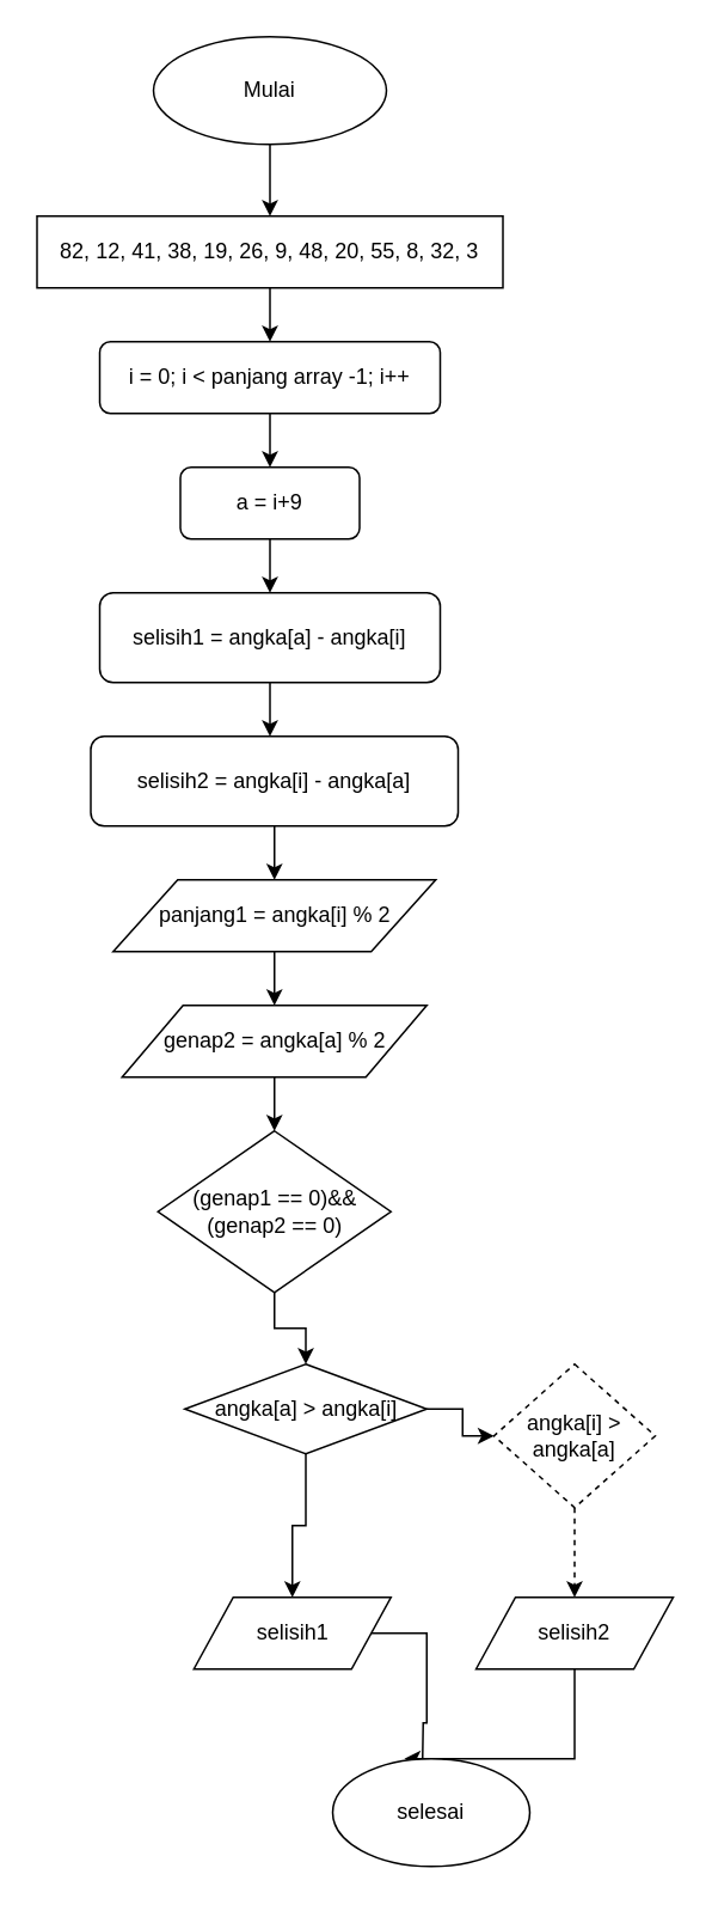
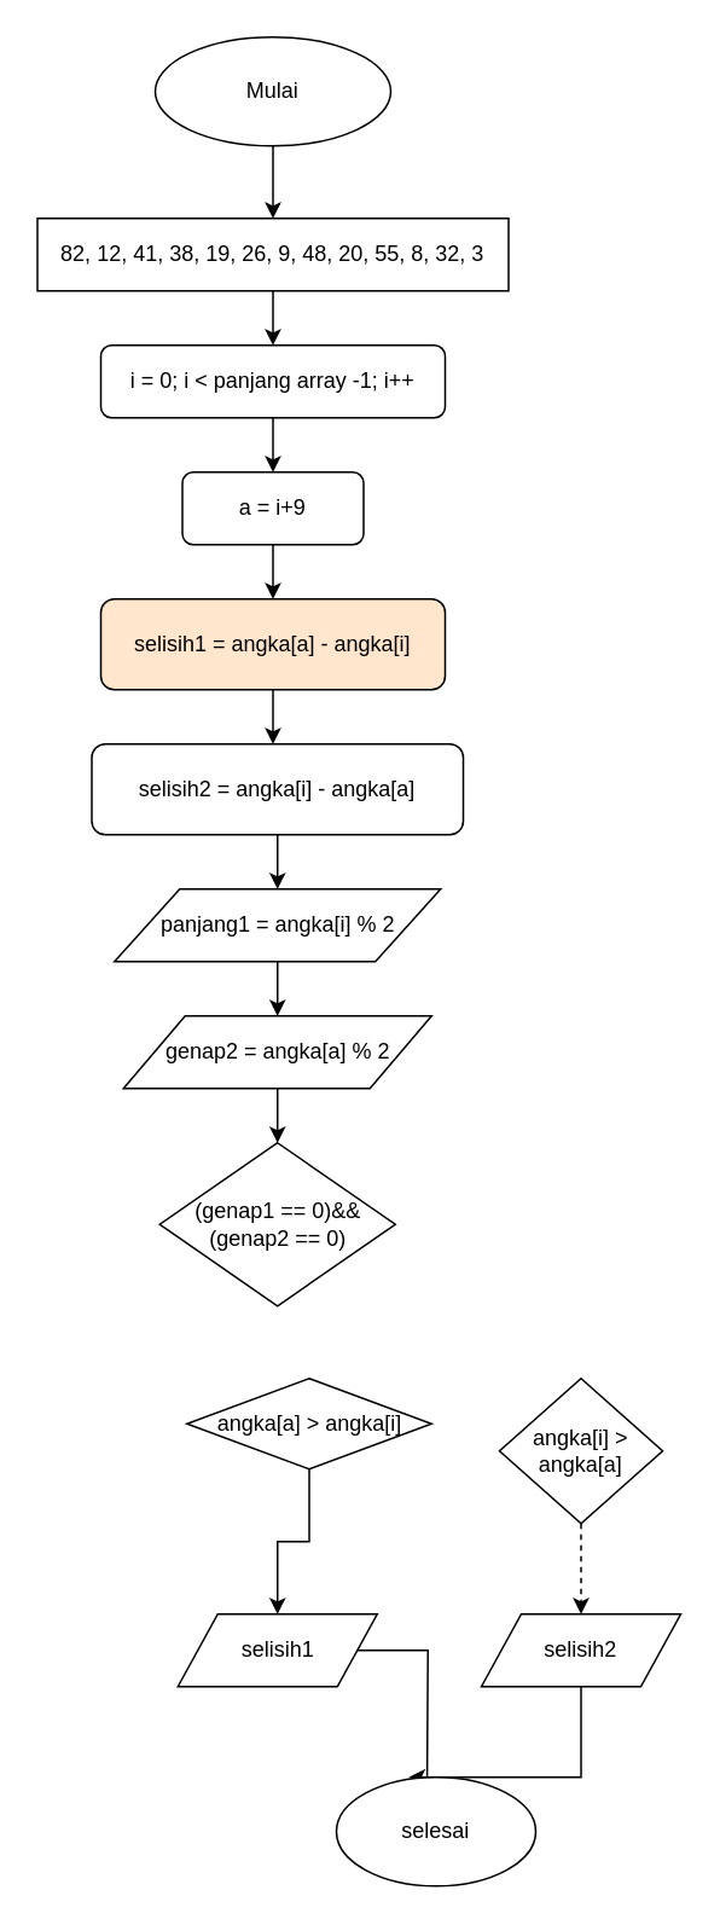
- <mxCell id="11" value="selisih1 = angka[a] - angka[i]" style="rounded=1;whiteSpace=wrap;html=1;" vertex="1" parent="1"><mxGeometry x="55" y="330" width="190" height="50" as="geometry" /></mxCell>
+ <mxCell id="11" value="selisih1 = angka[a] - angka[i]" style="rounded=1;whiteSpace=wrap;html=1;fillColor=#ffe6cc;" vertex="1" parent="1"><mxGeometry x="55" y="330" width="190" height="50" as="geometry" /></mxCell>
- <mxCell id="18" style="edgeStyle=orthogonalEdgeStyle;rounded=0;orthogonalLoop=1;jettySize=auto;html=1;entryX=0.5;entryY=0;entryDx=0;entryDy=0;" edge="1" parent="1" source="19" target="22"><mxGeometry relative="1" as="geometry" /></mxCell>
- <mxCell id="21" style="edgeStyle=orthogonalEdgeStyle;rounded=0;orthogonalLoop=1;jettySize=auto;html=1;entryX=0;entryY=0.5;entryDx=0;entryDy=0;" edge="1" parent="1" source="22" target="26"><mxGeometry relative="1" as="geometry" /></mxCell>
- <mxCell id="26" value="angka[i] &gt; angka[a]" style="rhombus;whiteSpace=wrap;html=1;dashed=1;" vertex="1" parent="1"><mxGeometry x="275" y="760" width="90" height="80" as="geometry" /></mxCell>
+ <mxCell id="26" value="angka[i] &gt; angka[a]" style="rhombus;whiteSpace=wrap;html=1;" vertex="1" parent="1"><mxGeometry x="275" y="760" width="90" height="80" as="geometry" /></mxCell>
- <mxCell id="24" value="selisih1" style="shape=parallelogram;perimeter=parallelogramPerimeter;whiteSpace=wrap;html=1;" vertex="1" parent="1"><mxGeometry x="107.5" y="890" width="110" height="40" as="geometry" /></mxCell>
+ <mxCell id="24" value="selisih1" style="shape=parallelogram;perimeter=parallelogramPerimeter;whiteSpace=wrap;html=1;" vertex="1" parent="1"><mxGeometry x="97.5" y="890" width="110" height="40" as="geometry" /></mxCell>
